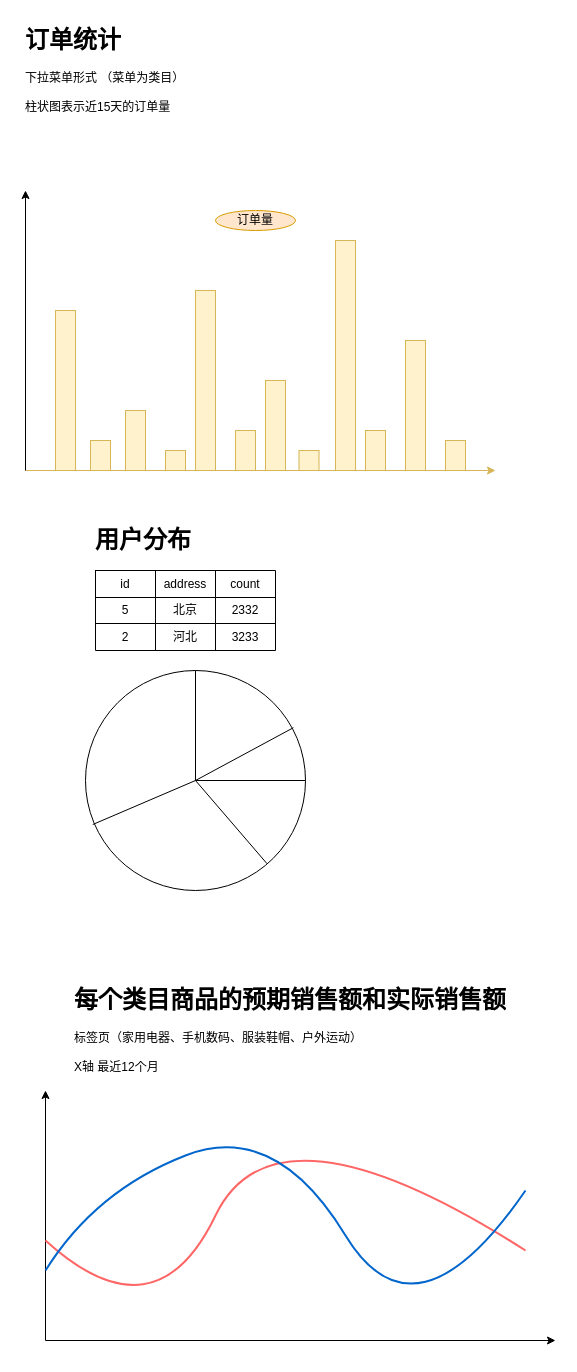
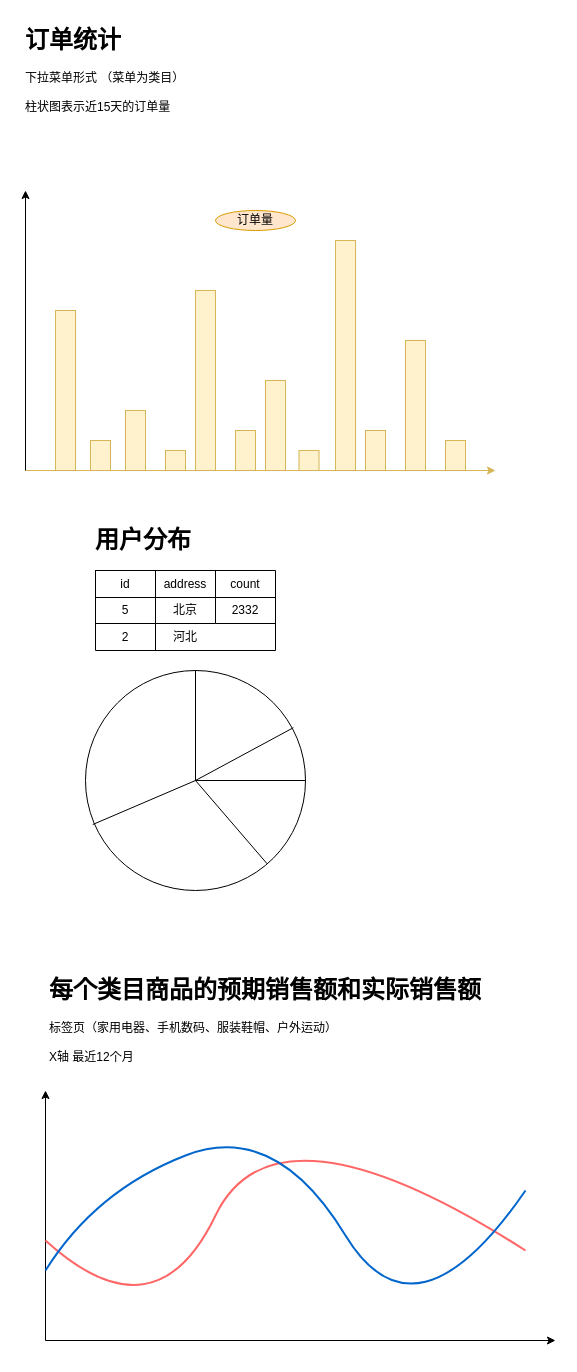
- <mxCell id="37" value="3233" style="shape=partialRectangle;html=1;whiteSpace=wrap;connectable=0;overflow=hidden;fillColor=none;top=0;left=0;bottom=0;right=0;" parent="34" vertex="1"><mxGeometry x="120" width="60" height="27" as="geometry" /></mxCell>
- <mxCell id="42" value="&lt;h1&gt;每个类目商品的预期销售额和实际销售额&lt;/h1&gt;&lt;div&gt;标签页（家用电器、手机数码、服装鞋帽、户外运动）&lt;/div&gt;&lt;div&gt;&lt;br&gt;&lt;/div&gt;&lt;div&gt;X轴 最近12个月&lt;/div&gt;" style="text;html=1;strokeColor=none;fillColor=none;spacing=5;spacingTop=-20;whiteSpace=wrap;overflow=hidden;rounded=0;" parent="1" vertex="1"><mxGeometry x="69" y="980" width="456" height="130" as="geometry" /></mxCell>
+ <mxCell id="42" value="&lt;h1&gt;每个类目商品的预期销售额和实际销售额&lt;/h1&gt;&lt;div&gt;标签页（家用电器、手机数码、服装鞋帽、户外运动）&lt;/div&gt;&lt;div&gt;&lt;br&gt;&lt;/div&gt;&lt;div&gt;X轴 最近12个月&lt;/div&gt;" style="text;html=1;strokeColor=none;fillColor=none;spacing=5;spacingTop=-20;whiteSpace=wrap;overflow=hidden;rounded=0;" parent="1" vertex="1"><mxGeometry x="44" y="970" width="456" height="130" as="geometry" /></mxCell>
